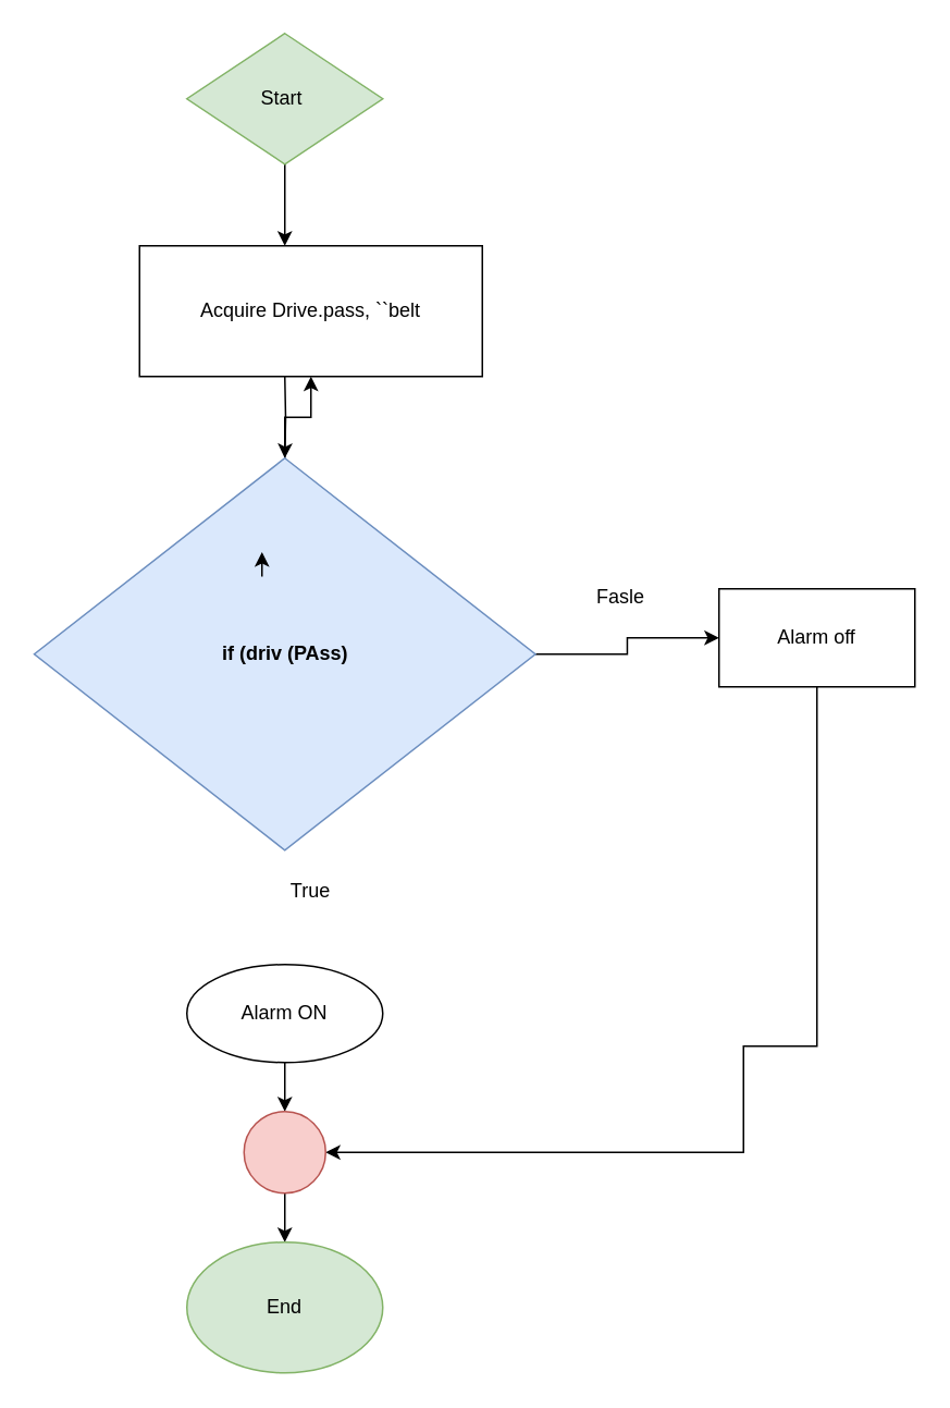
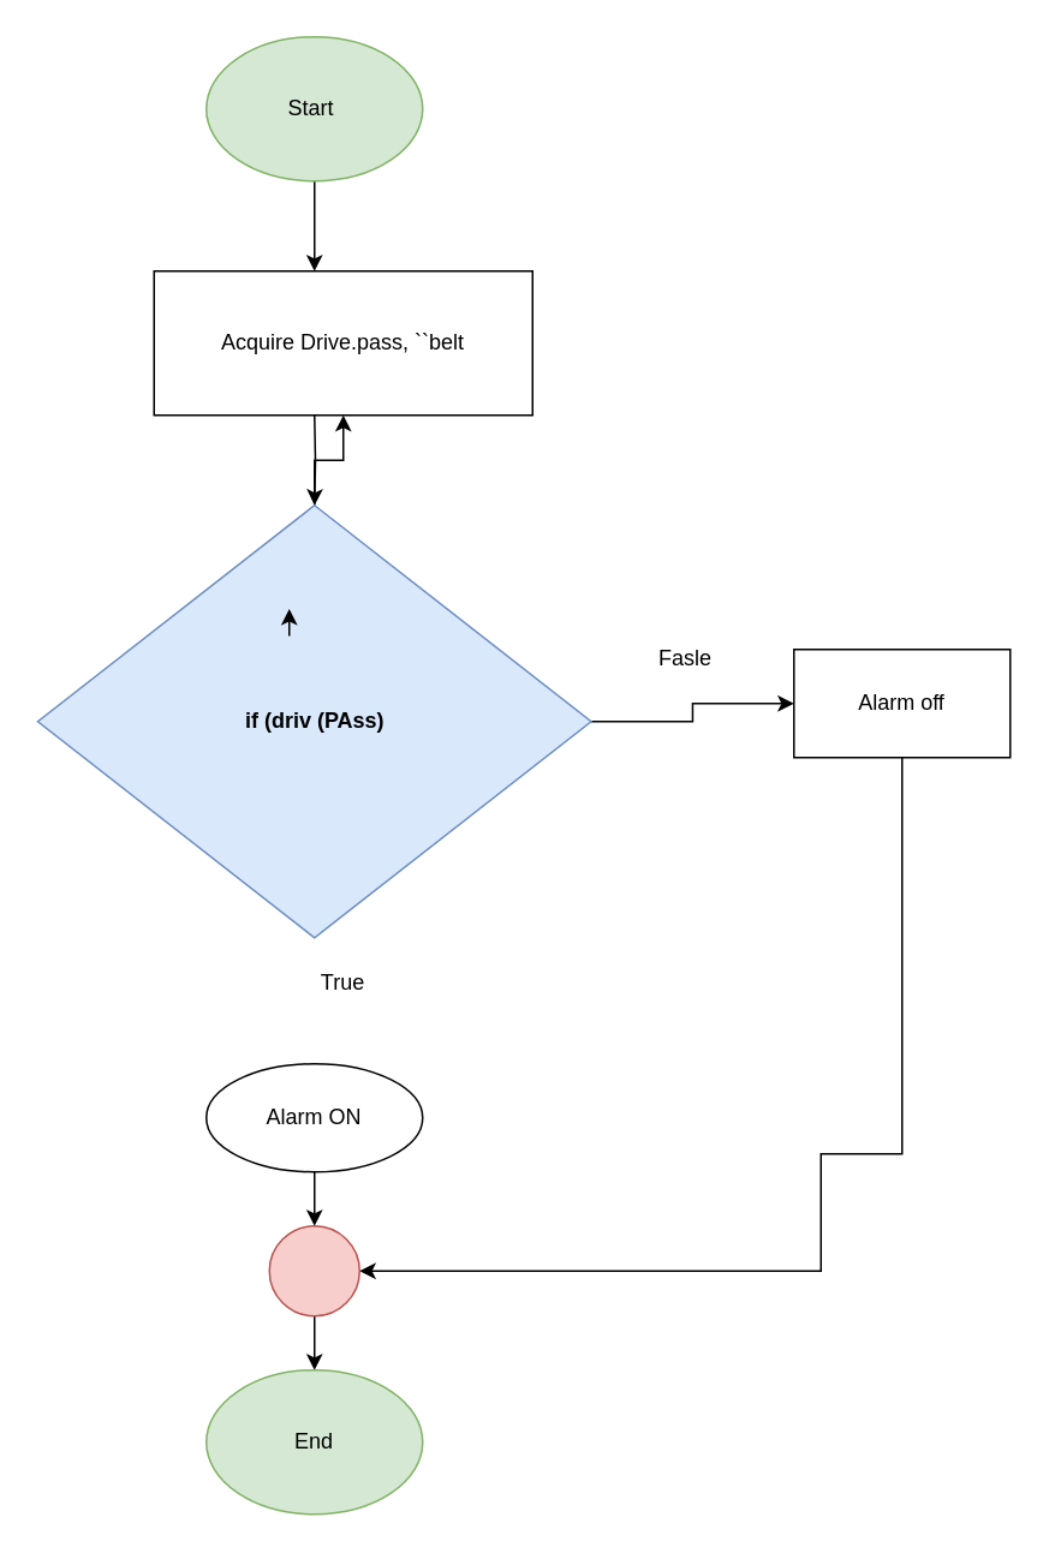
- <mxCell id="3" value="Start&amp;nbsp;" style="rhombus;whiteSpace=wrap;html=1;fillColor=#d5e8d4;strokeColor=#82b366;" vertex="1" parent="1"><mxGeometry x="114" y="20" width="120" height="80" as="geometry" /></mxCell>
+ <mxCell id="3" value="Start&amp;nbsp;" style="ellipse;whiteSpace=wrap;html=1;fillColor=#d5e8d4;strokeColor=#82b366;" vertex="1" parent="1"><mxGeometry x="114" y="20" width="120" height="80" as="geometry" /></mxCell>
